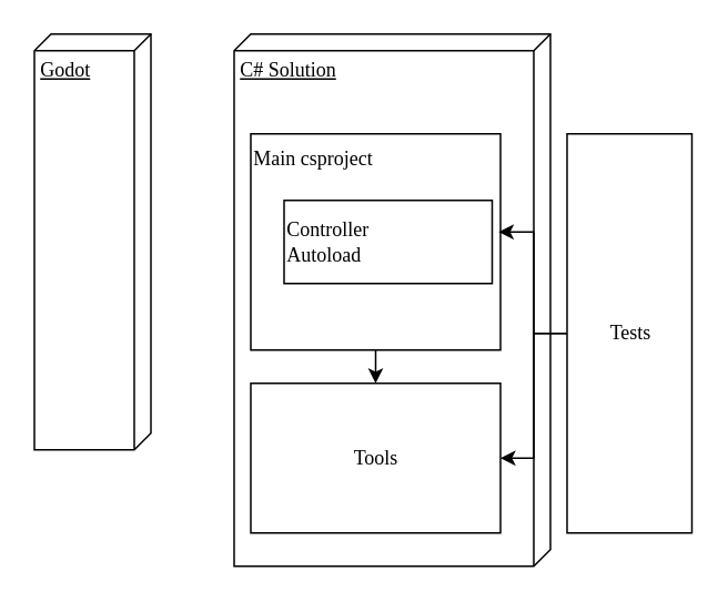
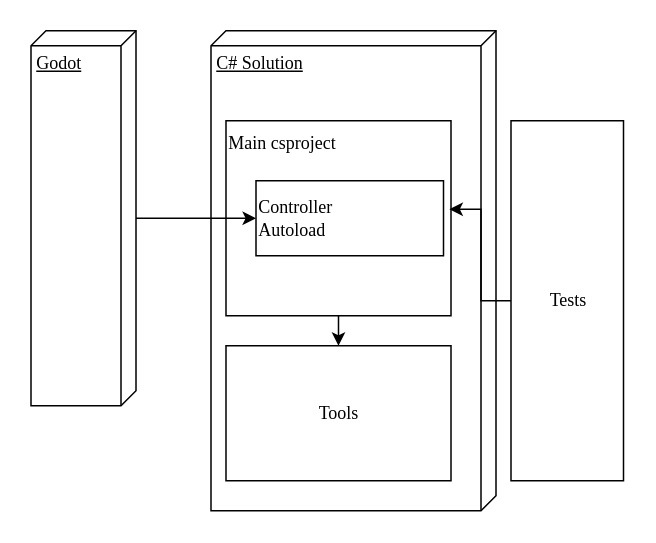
+ <mxCell id="9" style="edgeStyle=orthogonalEdgeStyle;rounded=0;orthogonalLoop=1;jettySize=auto;html=1;entryX=0;entryY=0.5;entryDx=0;entryDy=0;fontColor=default;strokeColor=default;labelBackgroundColor=default;" edge="1" parent="1" source="2" target="7"><mxGeometry relative="1" as="geometry" /></mxCell>
- <mxCell id="11" style="edgeStyle=orthogonalEdgeStyle;rounded=0;orthogonalLoop=1;jettySize=auto;html=1;labelBackgroundColor=default;fontColor=default;strokeColor=default;" edge="1" parent="1" source="6" target="5"><mxGeometry relative="1" as="geometry" /></mxCell>
